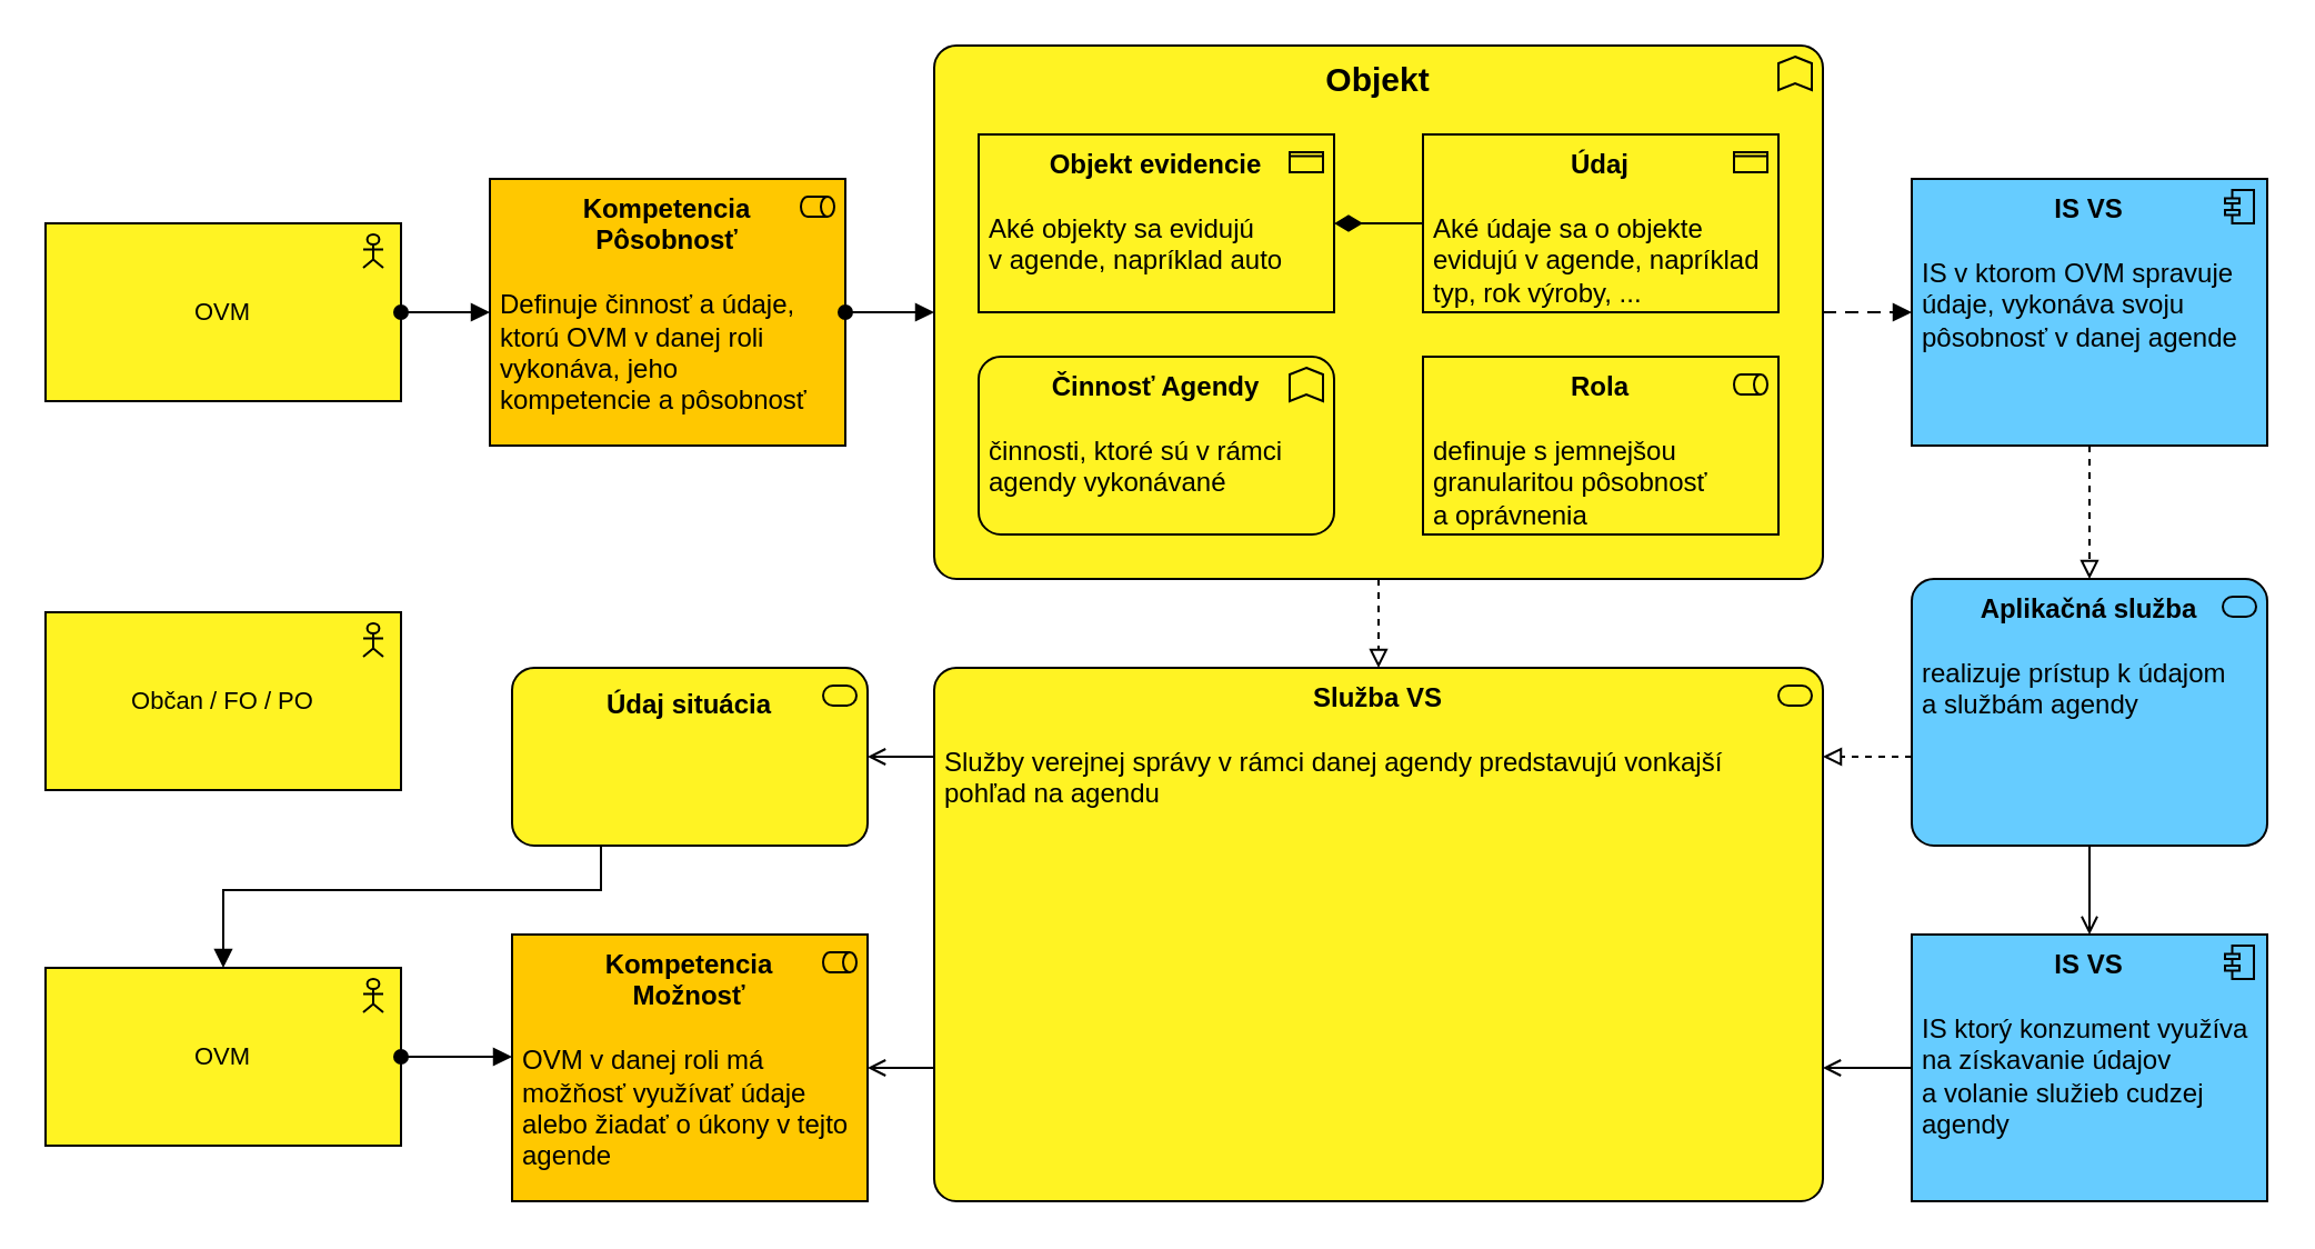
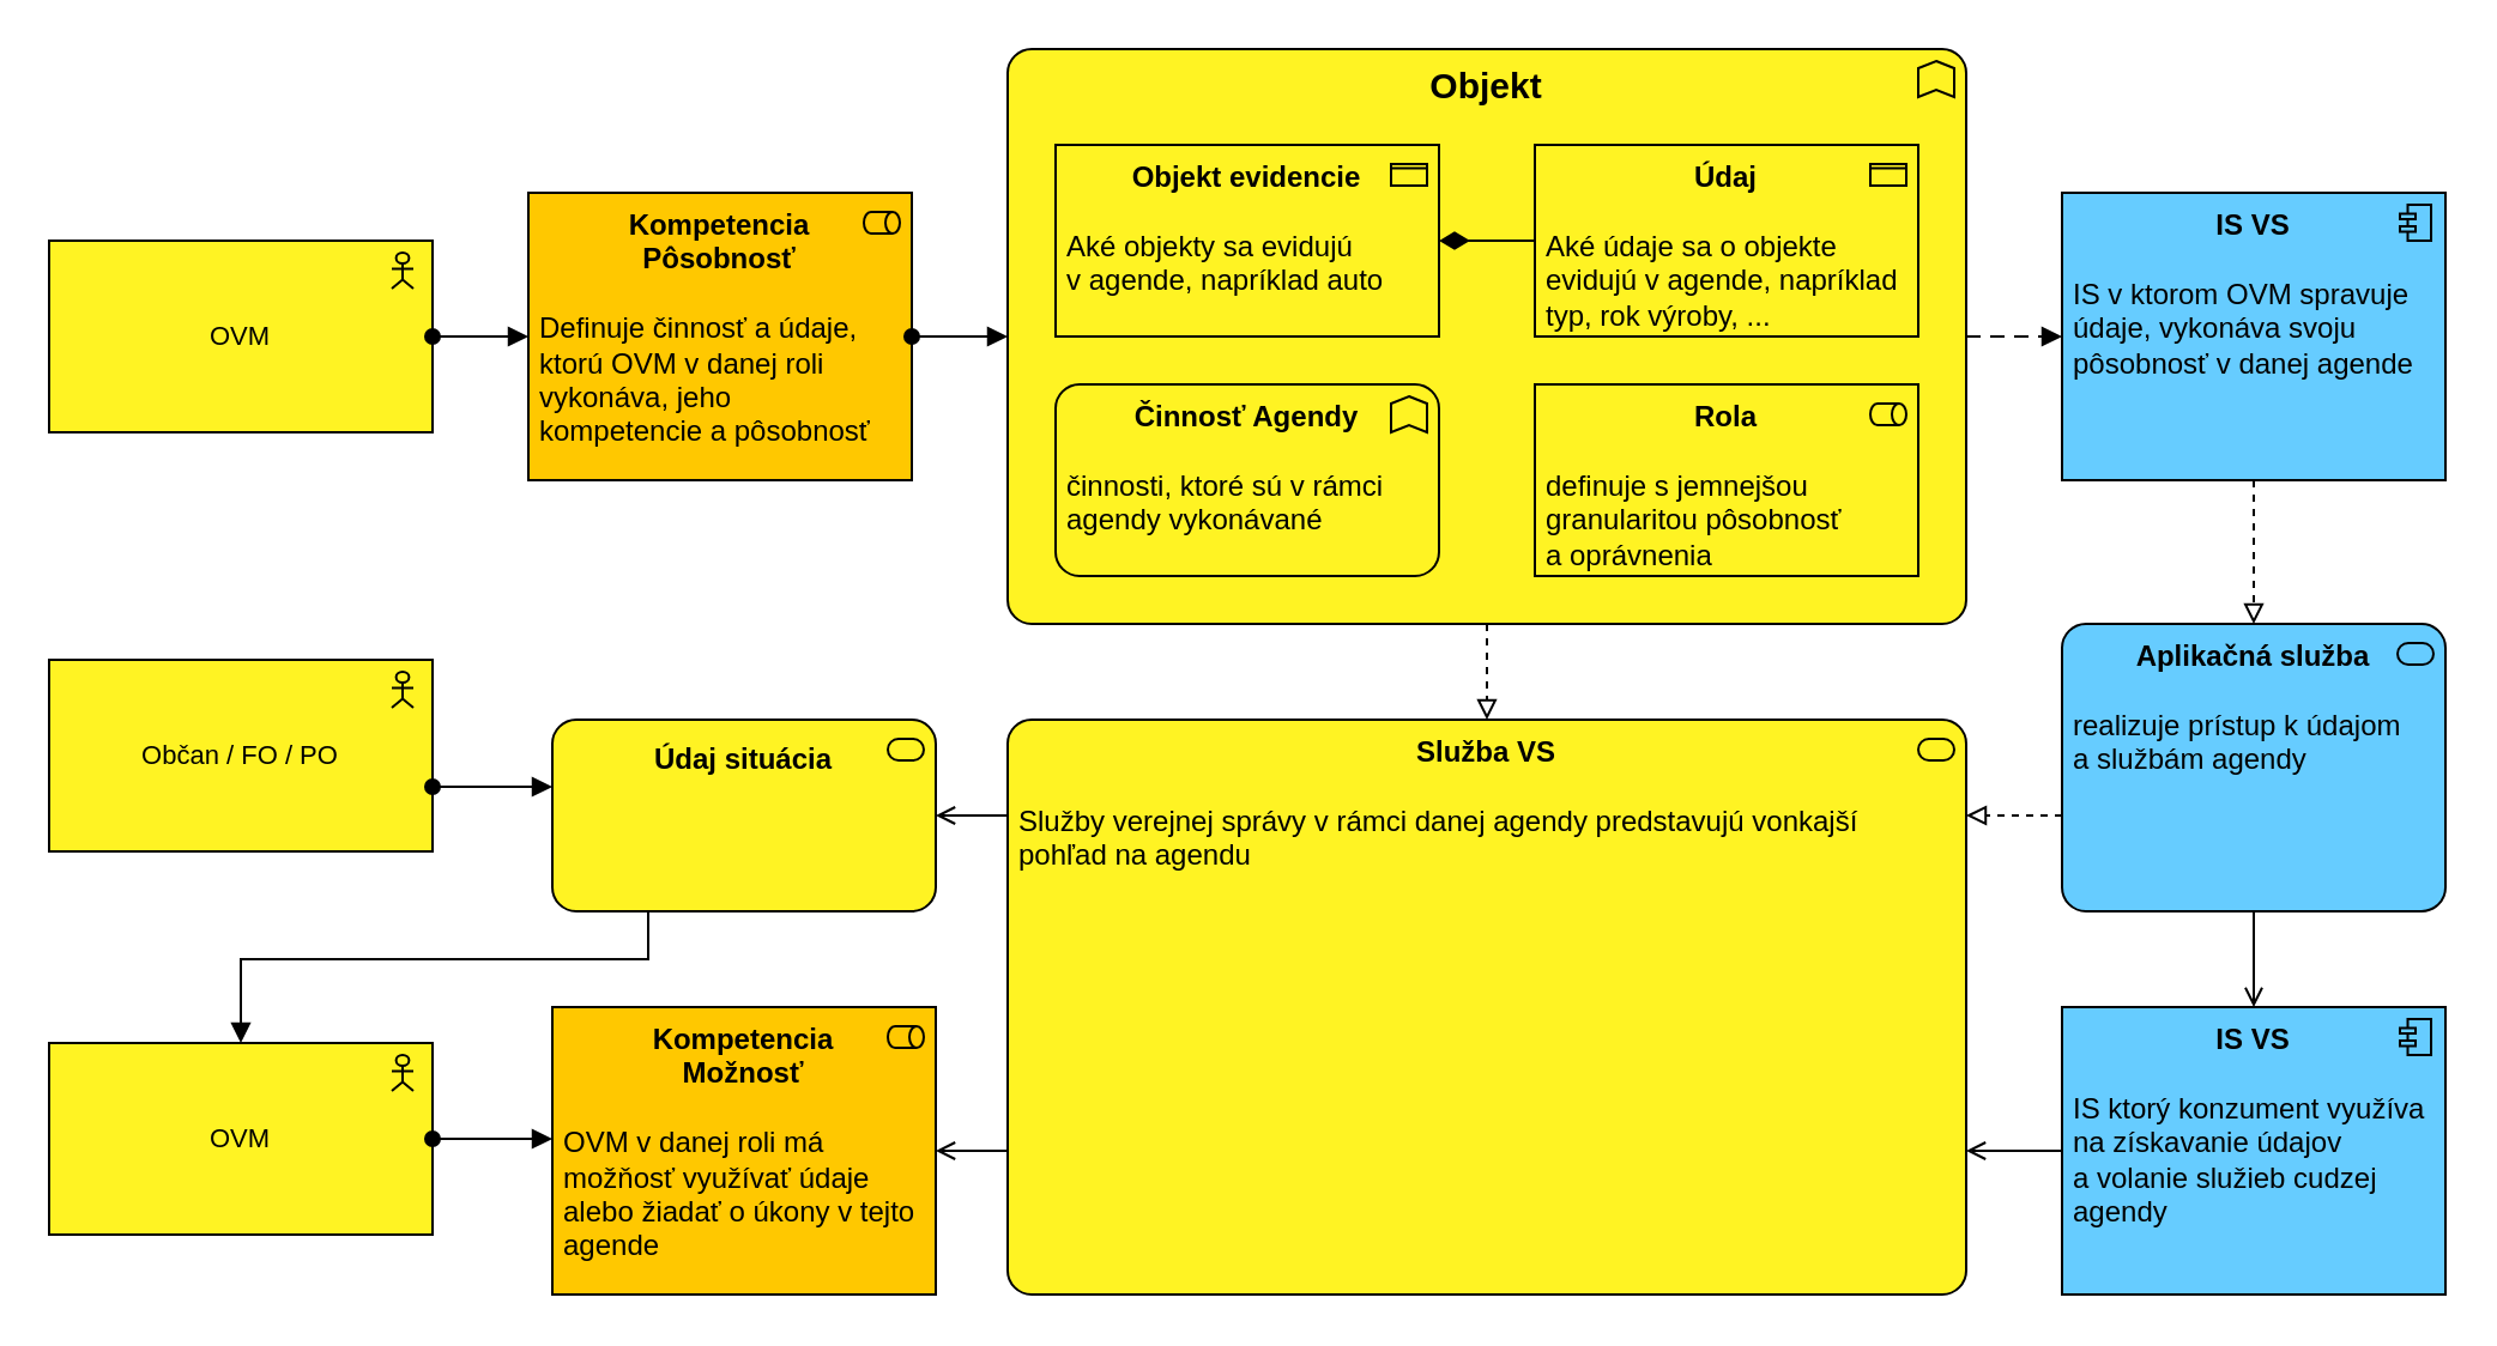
+ <mxCell id="28" value="" style="endArrow=block;html=1;endFill=1;startArrow=oval;startFill=1;edgeStyle=elbowEdgeStyle;elbow=vertical;rounded=0;" parent="1" source="26" target="27" edge="1"><mxGeometry width="160" relative="1" as="geometry"><mxPoint x="150" y="600" as="sourcePoint" /><mxPoint x="310" y="600" as="targetPoint" /></mxGeometry></mxCell>
